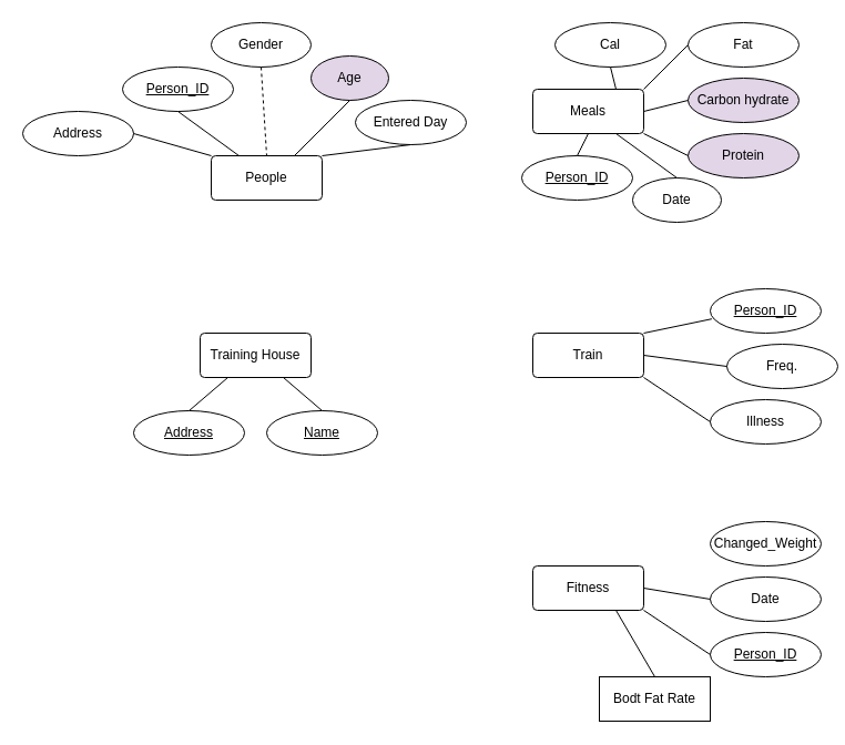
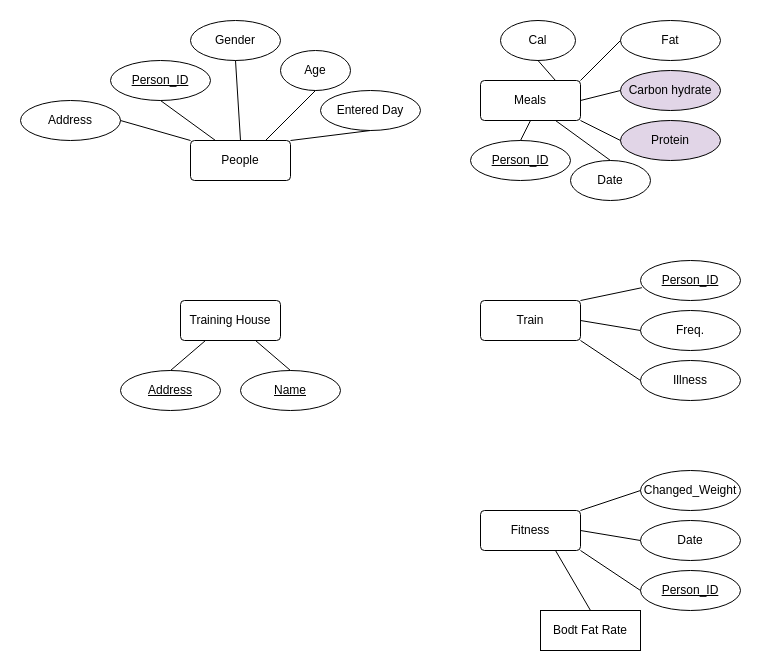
- <mxCell id="38" value="Cal" style="ellipse;whiteSpace=wrap;html=1;align=center;" vertex="1" parent="1"><mxGeometry x="500" y="20" width="100" height="40" as="geometry" /></mxCell>
+ <mxCell id="38" value="Cal" style="ellipse;whiteSpace=wrap;html=1;align=center;" vertex="1" parent="1"><mxGeometry x="500" y="20" width="75" height="40" as="geometry" /></mxCell>
- <mxCell id="9" value="Age" style="ellipse;whiteSpace=wrap;html=1;align=center;fillColor=#e1d5e7;" vertex="1" parent="1"><mxGeometry x="280" y="50" width="70" height="40" as="geometry" /></mxCell>
+ <mxCell id="9" value="Age" style="ellipse;whiteSpace=wrap;html=1;align=center;" vertex="1" parent="1"><mxGeometry x="280" y="50" width="70" height="40" as="geometry" /></mxCell>
- <mxCell id="8" value="" style="endArrow=none;html=1;rounded=0;exitX=0.5;exitY=1;exitDx=0;exitDy=0;entryX=0.5;entryY=0;entryDx=0;entryDy=0;dashed=1;" edge="1" parent="1" source="7" target="2"><mxGeometry relative="1" as="geometry"><mxPoint x="430" y="230" as="sourcePoint" /><mxPoint x="590" y="240" as="targetPoint" /></mxGeometry></mxCell>
+ <mxCell id="8" value="" style="endArrow=none;html=1;rounded=0;exitX=0.5;exitY=1;exitDx=0;exitDy=0;entryX=0.5;entryY=0;entryDx=0;entryDy=0;" edge="1" parent="1" source="7" target="2"><mxGeometry relative="1" as="geometry"><mxPoint x="430" y="230" as="sourcePoint" /><mxPoint x="590" y="240" as="targetPoint" /></mxGeometry></mxCell>
- <mxCell id="23" value="Freq." style="ellipse;whiteSpace=wrap;html=1;align=center;" vertex="1" parent="1"><mxGeometry x="655" y="310" width="100" height="40" as="geometry" /></mxCell>
+ <mxCell id="23" value="Freq." style="ellipse;whiteSpace=wrap;html=1;align=center;" vertex="1" parent="1"><mxGeometry x="640" y="310" width="100" height="40" as="geometry" /></mxCell>
+ <mxCell id="19" value="" style="endArrow=none;html=1;rounded=0;entryX=1;entryY=0;entryDx=0;entryDy=0;exitX=0;exitY=0.5;exitDx=0;exitDy=0;" edge="1" parent="1" source="18" target="13"><mxGeometry relative="1" as="geometry"><mxPoint x="650" y="550" as="sourcePoint" /><mxPoint x="590" y="540" as="targetPoint" /></mxGeometry></mxCell>
